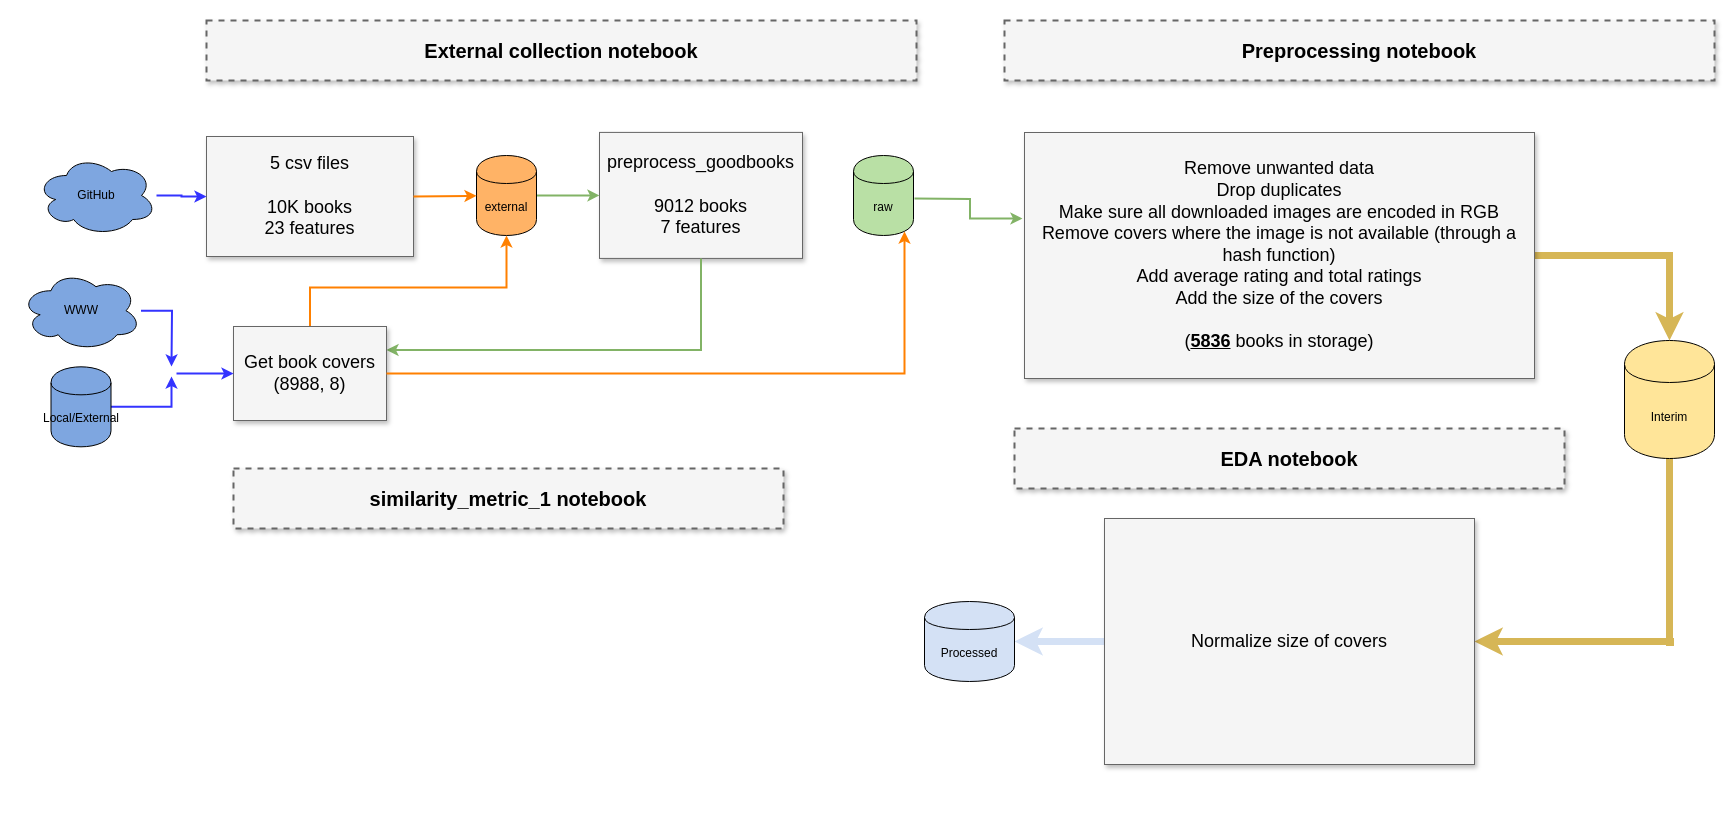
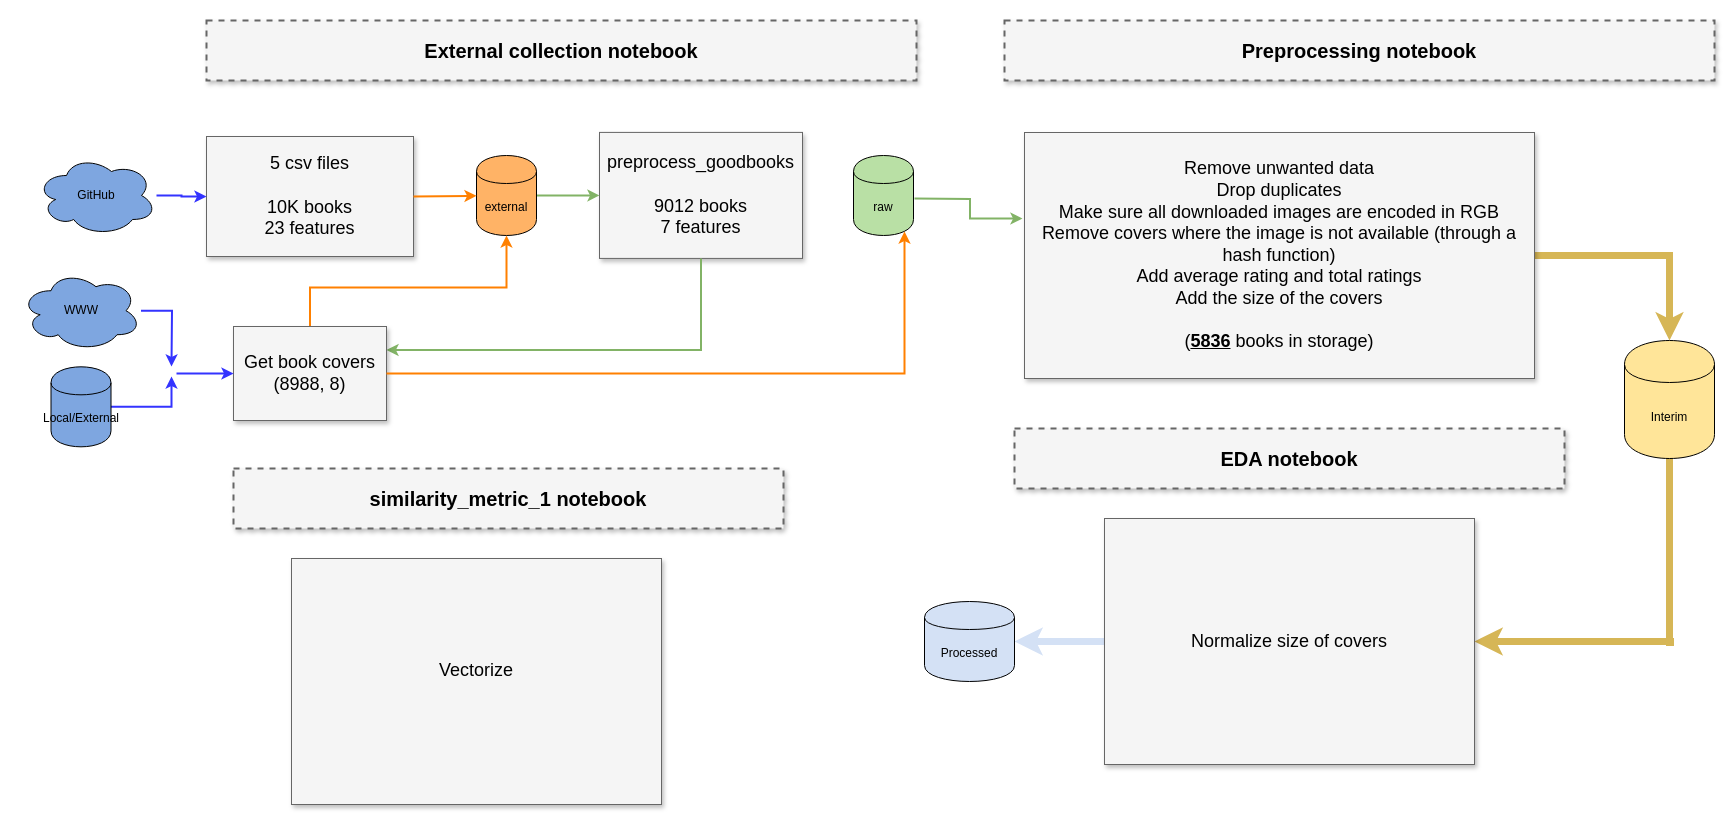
+ <mxCell id="32" value="Vectorize&lt;br&gt;&lt;br&gt;" style="whiteSpace=wrap;html=1;shadow=1;fontSize=18;fillColor=#f5f5f5;strokeColor=#666666;" vertex="1" parent="1"><mxGeometry x="291" y="558" width="370" height="246" as="geometry" /></mxCell>
